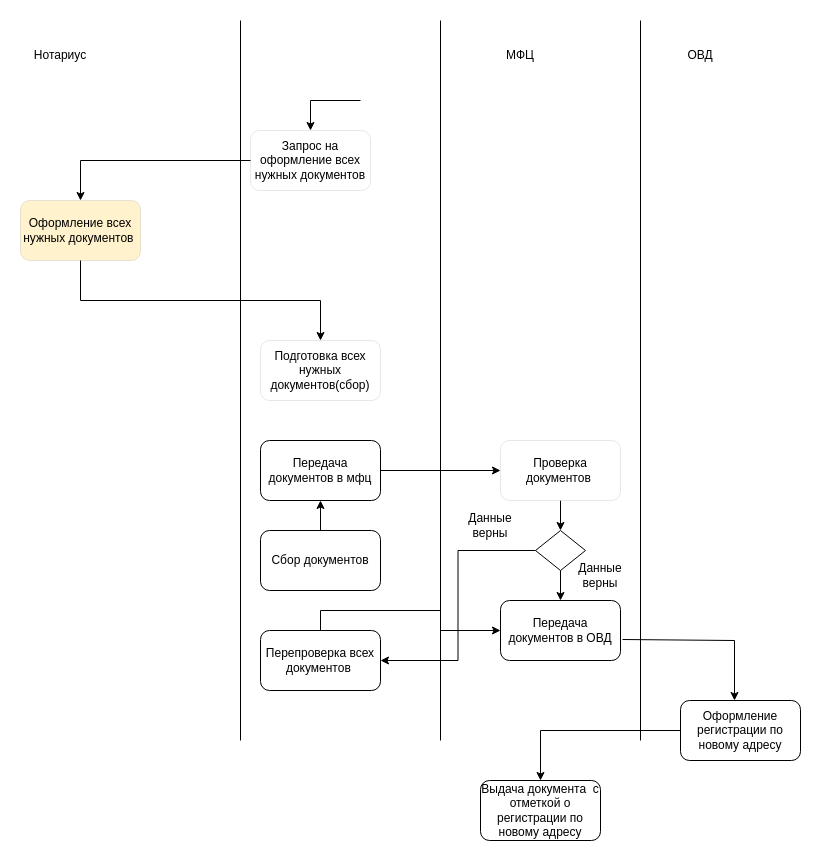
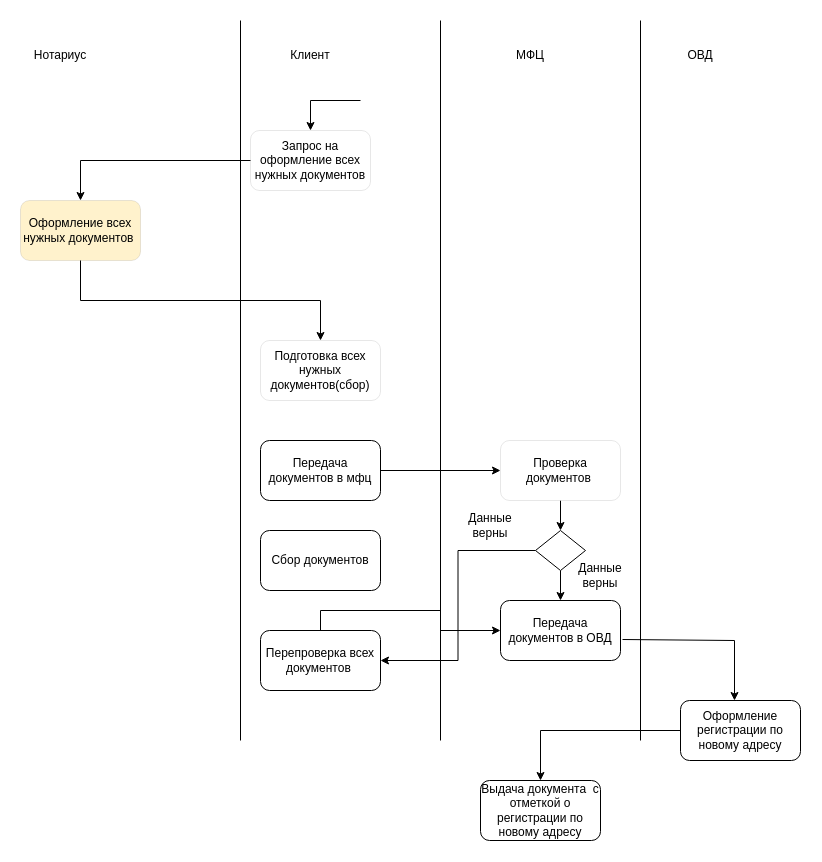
+ <mxCell id="3" value="Клиент" style="text;html=1;strokeColor=none;fillColor=none;align=center;verticalAlign=middle;whiteSpace=wrap;rounded=0;" vertex="1" parent="1"><mxGeometry x="280" y="40" width="60" height="30" as="geometry" /></mxCell>
- <mxCell id="4" value="МФЦ" style="text;html=1;strokeColor=none;fillColor=none;align=center;verticalAlign=middle;whiteSpace=wrap;rounded=0;" vertex="1" parent="1"><mxGeometry x="490" y="40" width="60" height="30" as="geometry" /></mxCell>
+ <mxCell id="4" value="МФЦ" style="text;html=1;strokeColor=none;fillColor=none;align=center;verticalAlign=middle;whiteSpace=wrap;rounded=0;" vertex="1" parent="1"><mxGeometry x="500" y="40" width="60" height="30" as="geometry" /></mxCell>
- <mxCell id="30" style="edgeStyle=orthogonalEdgeStyle;rounded=0;orthogonalLoop=1;jettySize=auto;html=1;exitX=0.5;exitY=0;exitDx=0;exitDy=0;entryX=0.5;entryY=1;entryDx=0;entryDy=0;" edge="1" parent="1" source="31" target="15"><mxGeometry relative="1" as="geometry" /></mxCell>
